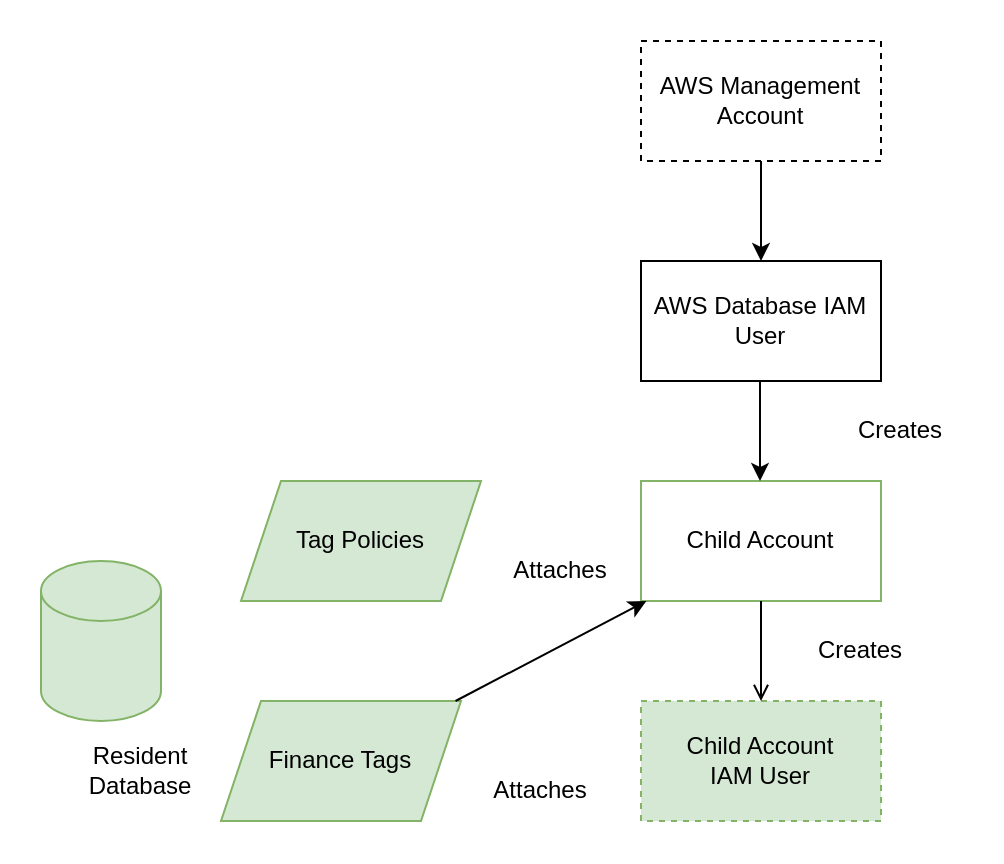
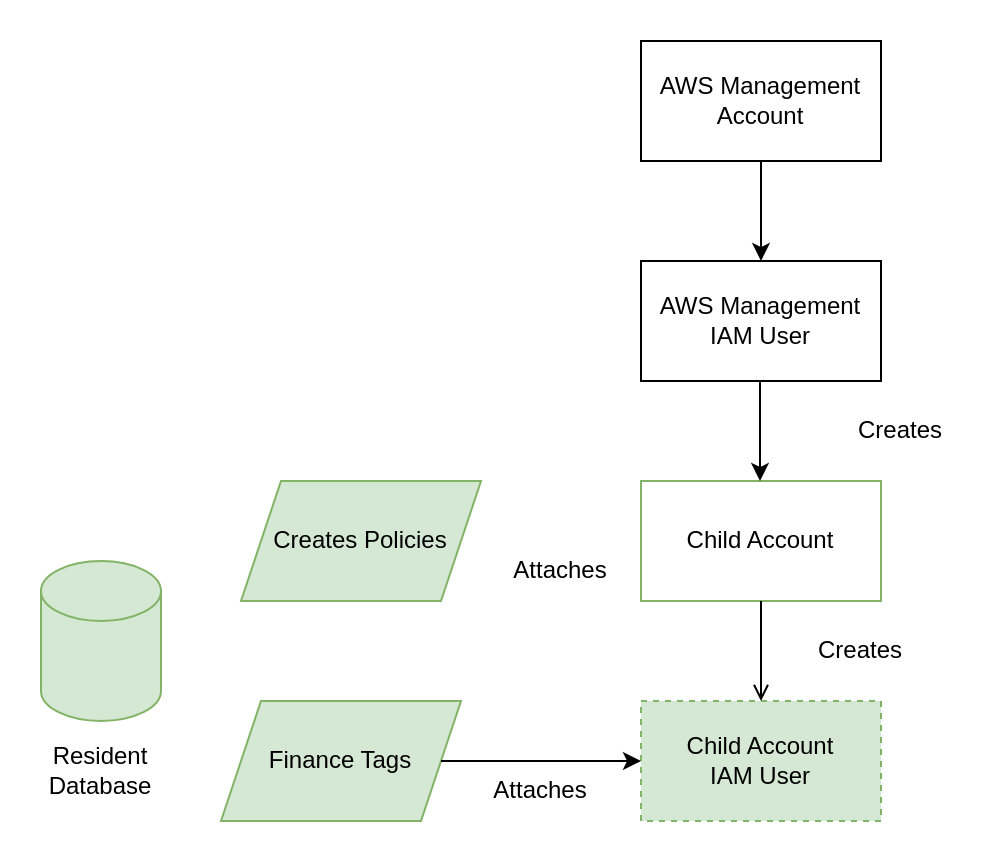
- <mxCell id="2" value="AWS Management Account" style="rounded=0;whiteSpace=wrap;html=1;dashed=1;" vertex="1" parent="1"><mxGeometry x="320" y="20" width="120" height="60" as="geometry" /></mxCell>
+ <mxCell id="2" value="AWS Management Account" style="rounded=0;whiteSpace=wrap;html=1;" vertex="1" parent="1"><mxGeometry x="320" y="20" width="120" height="60" as="geometry" /></mxCell>
- <mxCell id="3" value="AWS Database IAM User" style="rounded=0;whiteSpace=wrap;html=1;" vertex="1" parent="1"><mxGeometry x="320" y="130" width="120" height="60" as="geometry" /></mxCell>
+ <mxCell id="3" value="AWS Management IAM User" style="rounded=0;whiteSpace=wrap;html=1;" vertex="1" parent="1"><mxGeometry x="320" y="130" width="120" height="60" as="geometry" /></mxCell>
- <mxCell id="6" value="Tag Policies" style="shape=parallelogram;perimeter=parallelogramPerimeter;whiteSpace=wrap;html=1;fixedSize=1;fillColor=#d5e8d4;strokeColor=#82b366;" vertex="1" parent="1"><mxGeometry x="120" y="240" width="120" height="60" as="geometry" /></mxCell>
+ <mxCell id="6" value="Creates Policies" style="shape=parallelogram;perimeter=parallelogramPerimeter;whiteSpace=wrap;html=1;fixedSize=1;fillColor=#d5e8d4;strokeColor=#82b366;" vertex="1" parent="1"><mxGeometry x="120" y="240" width="120" height="60" as="geometry" /></mxCell>
- <mxCell id="16" value="" style="endArrow=classic;html=1;" edge="1" parent="1" source="7" target="4"><mxGeometry width="50" height="50" relative="1" as="geometry"><mxPoint x="400" y="280" as="sourcePoint" /><mxPoint x="450" y="230" as="targetPoint" /></mxGeometry></mxCell>
+ <mxCell id="16" value="" style="endArrow=classic;html=1;" edge="1" parent="1" source="7" target="5"><mxGeometry width="50" height="50" relative="1" as="geometry"><mxPoint x="400" y="280" as="sourcePoint" /><mxPoint x="450" y="230" as="targetPoint" /></mxGeometry></mxCell>
- <mxCell id="17" value="Resident Database" style="text;html=1;strokeColor=none;fillColor=none;align=center;verticalAlign=middle;whiteSpace=wrap;rounded=0;" vertex="1" parent="1"><mxGeometry x="40" y="370" width="60" height="30" as="geometry" /></mxCell>
+ <mxCell id="17" value="Resident Database" style="text;html=1;strokeColor=none;fillColor=none;align=center;verticalAlign=middle;whiteSpace=wrap;rounded=0;" vertex="1" parent="1"><mxGeometry x="20" y="370" width="60" height="30" as="geometry" /></mxCell>
